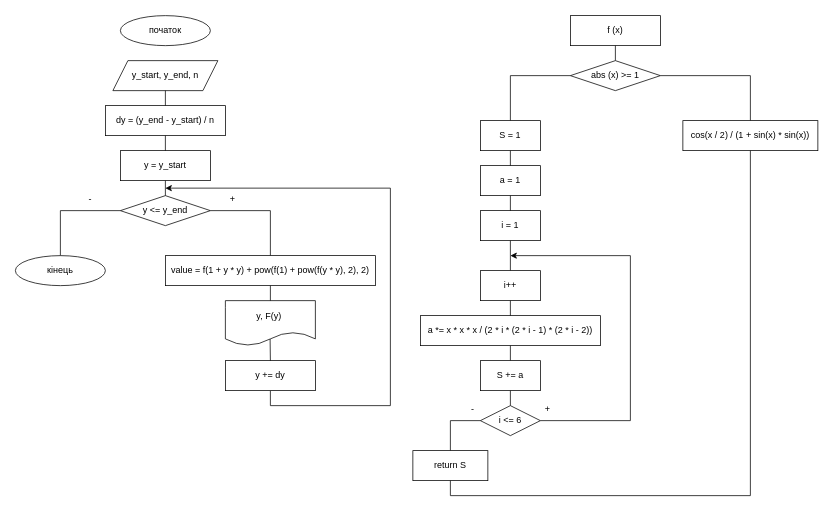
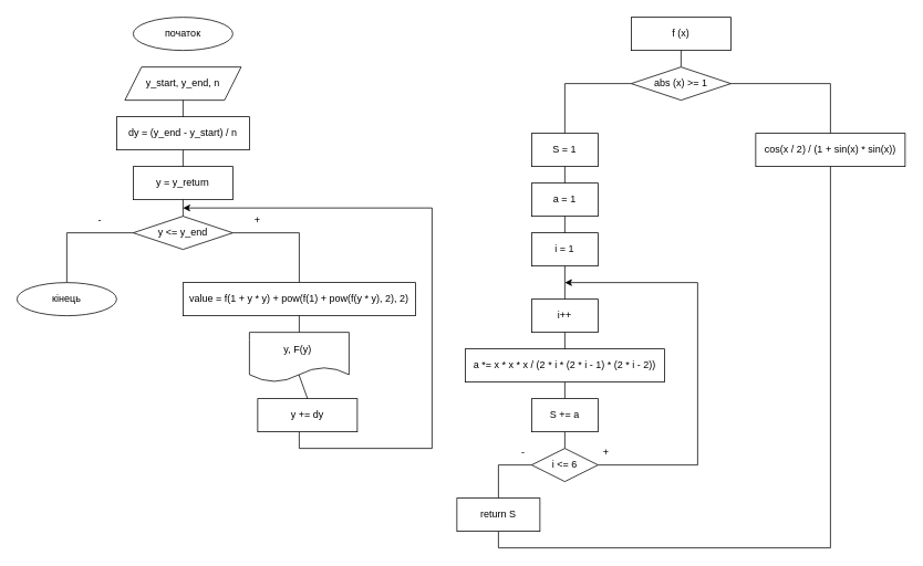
- <mxCell id="5" value="y = y_start" style="rounded=0;whiteSpace=wrap;html=1;" vertex="1" parent="1"><mxGeometry x="160" y="200" width="120" height="40" as="geometry" /></mxCell>
+ <mxCell id="5" value="y = y_return" style="rounded=0;whiteSpace=wrap;html=1;" vertex="1" parent="1"><mxGeometry x="160" y="200" width="120" height="40" as="geometry" /></mxCell>
- <mxCell id="18" value="y += dy" style="rounded=0;whiteSpace=wrap;html=1;" vertex="1" parent="1"><mxGeometry x="300" y="480" width="120" height="40" as="geometry" /></mxCell>
+ <mxCell id="18" value="y += dy" style="rounded=0;whiteSpace=wrap;html=1;" vertex="1" parent="1"><mxGeometry x="310" y="480" width="120" height="40" as="geometry" /></mxCell>
